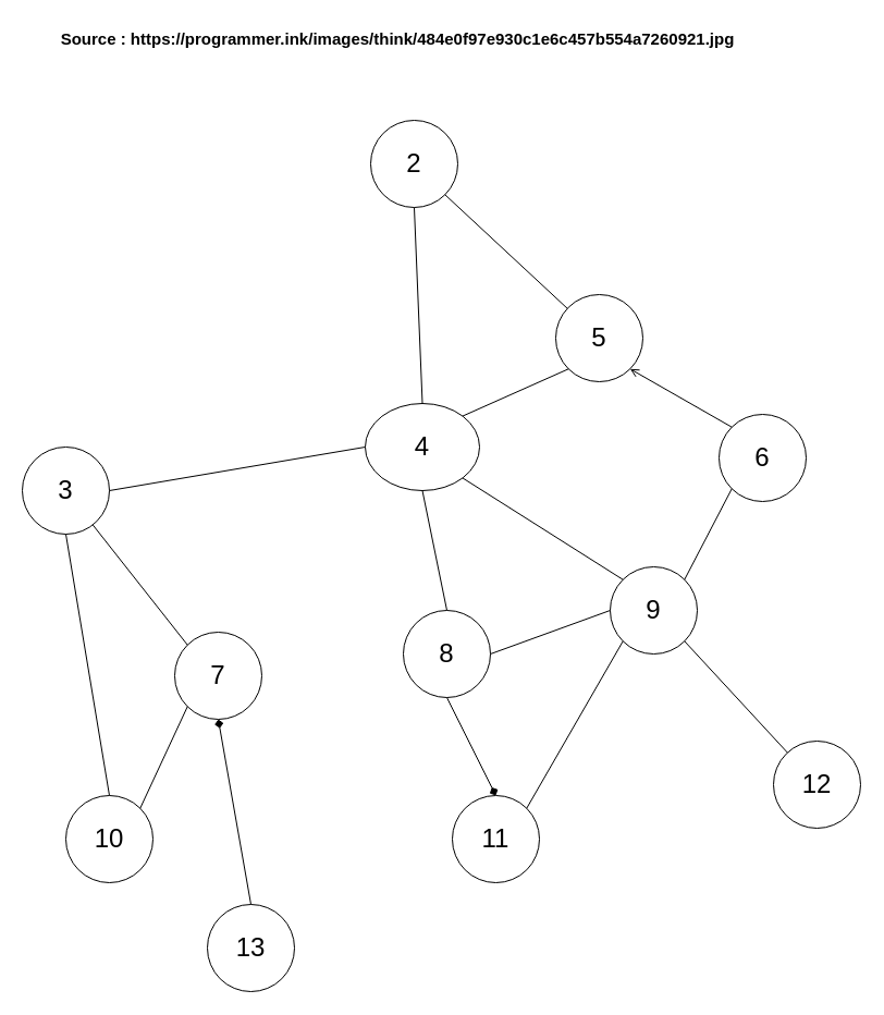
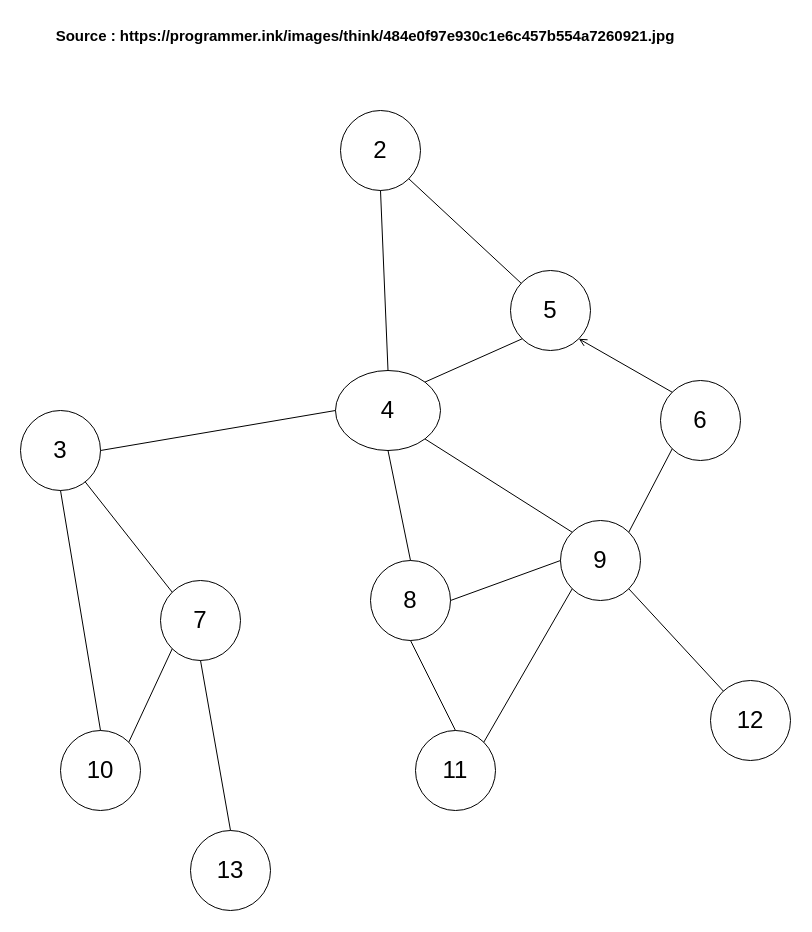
- <mxCell id="25" value="" style="endArrow=diamond;html=1;rounded=0;entryX=0.5;entryY=1;entryDx=0;entryDy=0;exitX=0.5;exitY=0;exitDx=0;exitDy=0;" edge="1" parent="1" source="18" target="17"><mxGeometry width="50" height="50" relative="1" as="geometry"><mxPoint x="340" y="690" as="sourcePoint" /><mxPoint x="390" y="640" as="targetPoint" /></mxGeometry></mxCell>
+ <mxCell id="25" value="" style="endArrow=none;html=1;rounded=0;entryX=0.5;entryY=1;entryDx=0;entryDy=0;exitX=0.5;exitY=0;exitDx=0;exitDy=0;" edge="1" parent="1" source="18" target="17"><mxGeometry width="50" height="50" relative="1" as="geometry"><mxPoint x="340" y="690" as="sourcePoint" /><mxPoint x="390" y="640" as="targetPoint" /></mxGeometry></mxCell>
- <mxCell id="26" value="" style="endArrow=diamond;html=1;rounded=0;entryX=0.5;entryY=0;entryDx=0;entryDy=0;exitX=0.5;exitY=1;exitDx=0;exitDy=0;" edge="1" parent="1" source="13" target="14"><mxGeometry width="50" height="50" relative="1" as="geometry"><mxPoint x="340" y="690" as="sourcePoint" /><mxPoint x="390" y="640" as="targetPoint" /></mxGeometry></mxCell>
+ <mxCell id="26" value="" style="endArrow=none;html=1;rounded=0;entryX=0.5;entryY=0;entryDx=0;entryDy=0;exitX=0.5;exitY=1;exitDx=0;exitDy=0;" edge="1" parent="1" source="13" target="14"><mxGeometry width="50" height="50" relative="1" as="geometry"><mxPoint x="340" y="690" as="sourcePoint" /><mxPoint x="390" y="640" as="targetPoint" /></mxGeometry></mxCell>
